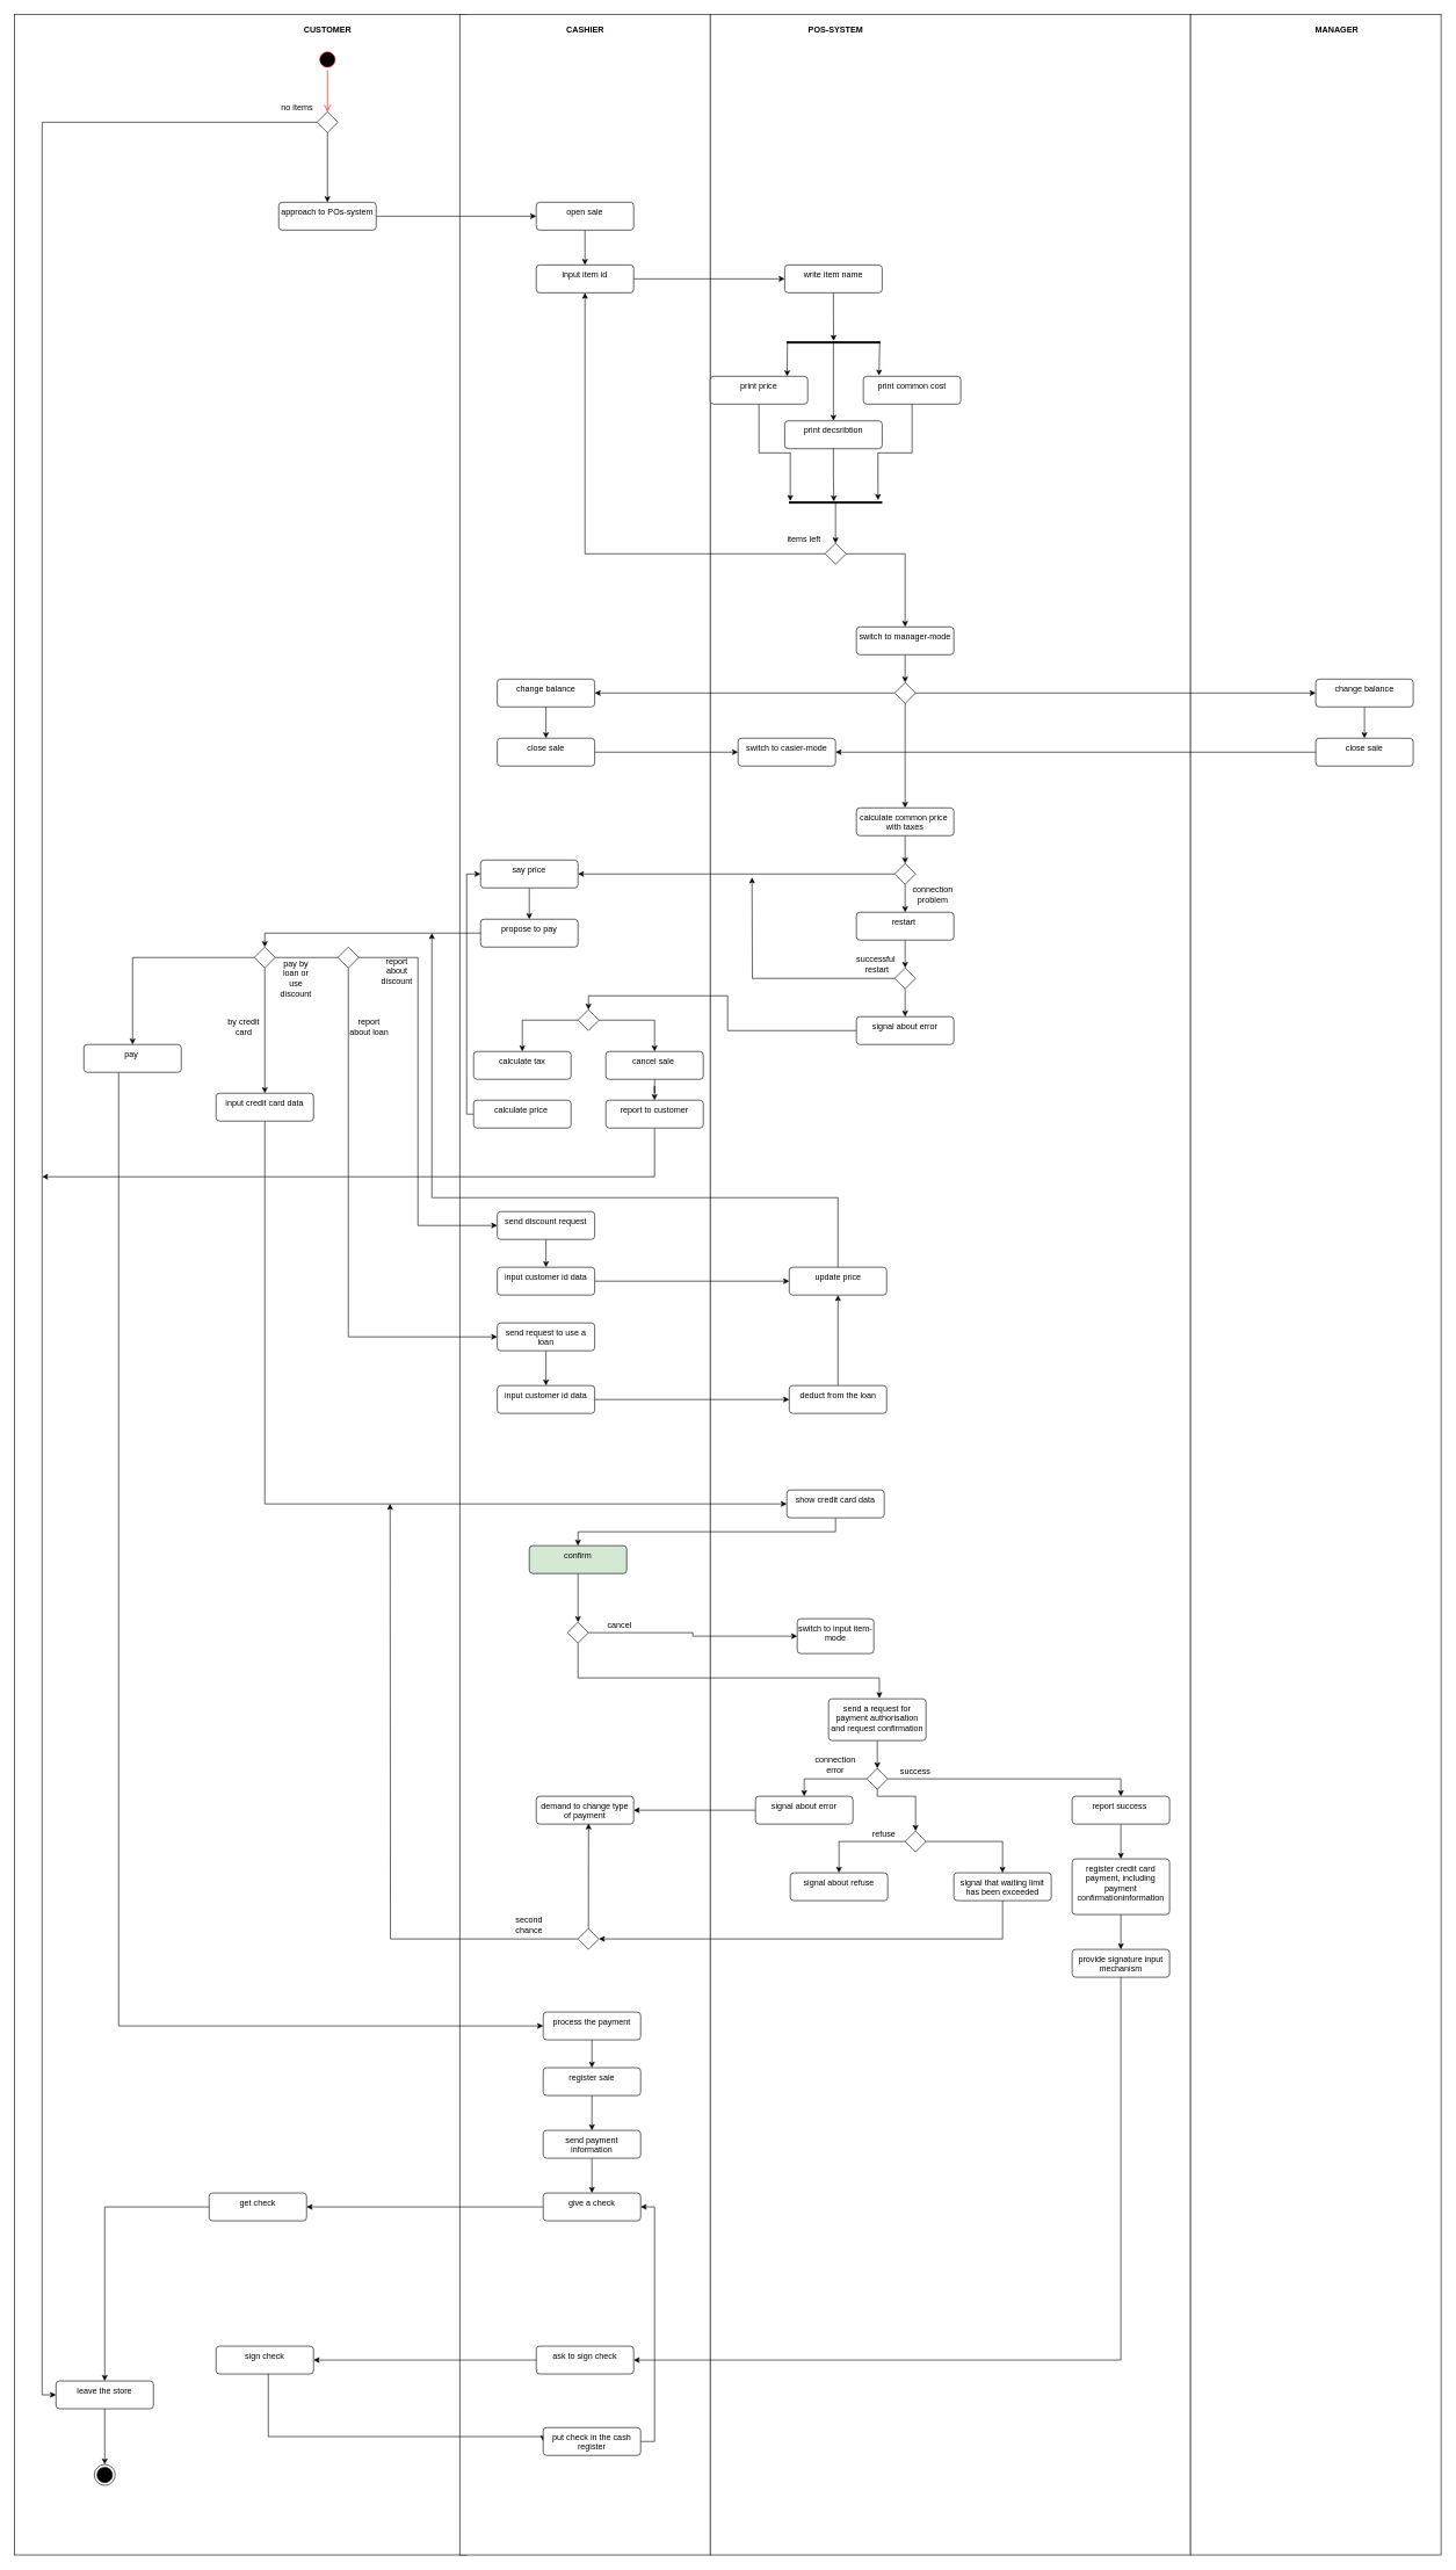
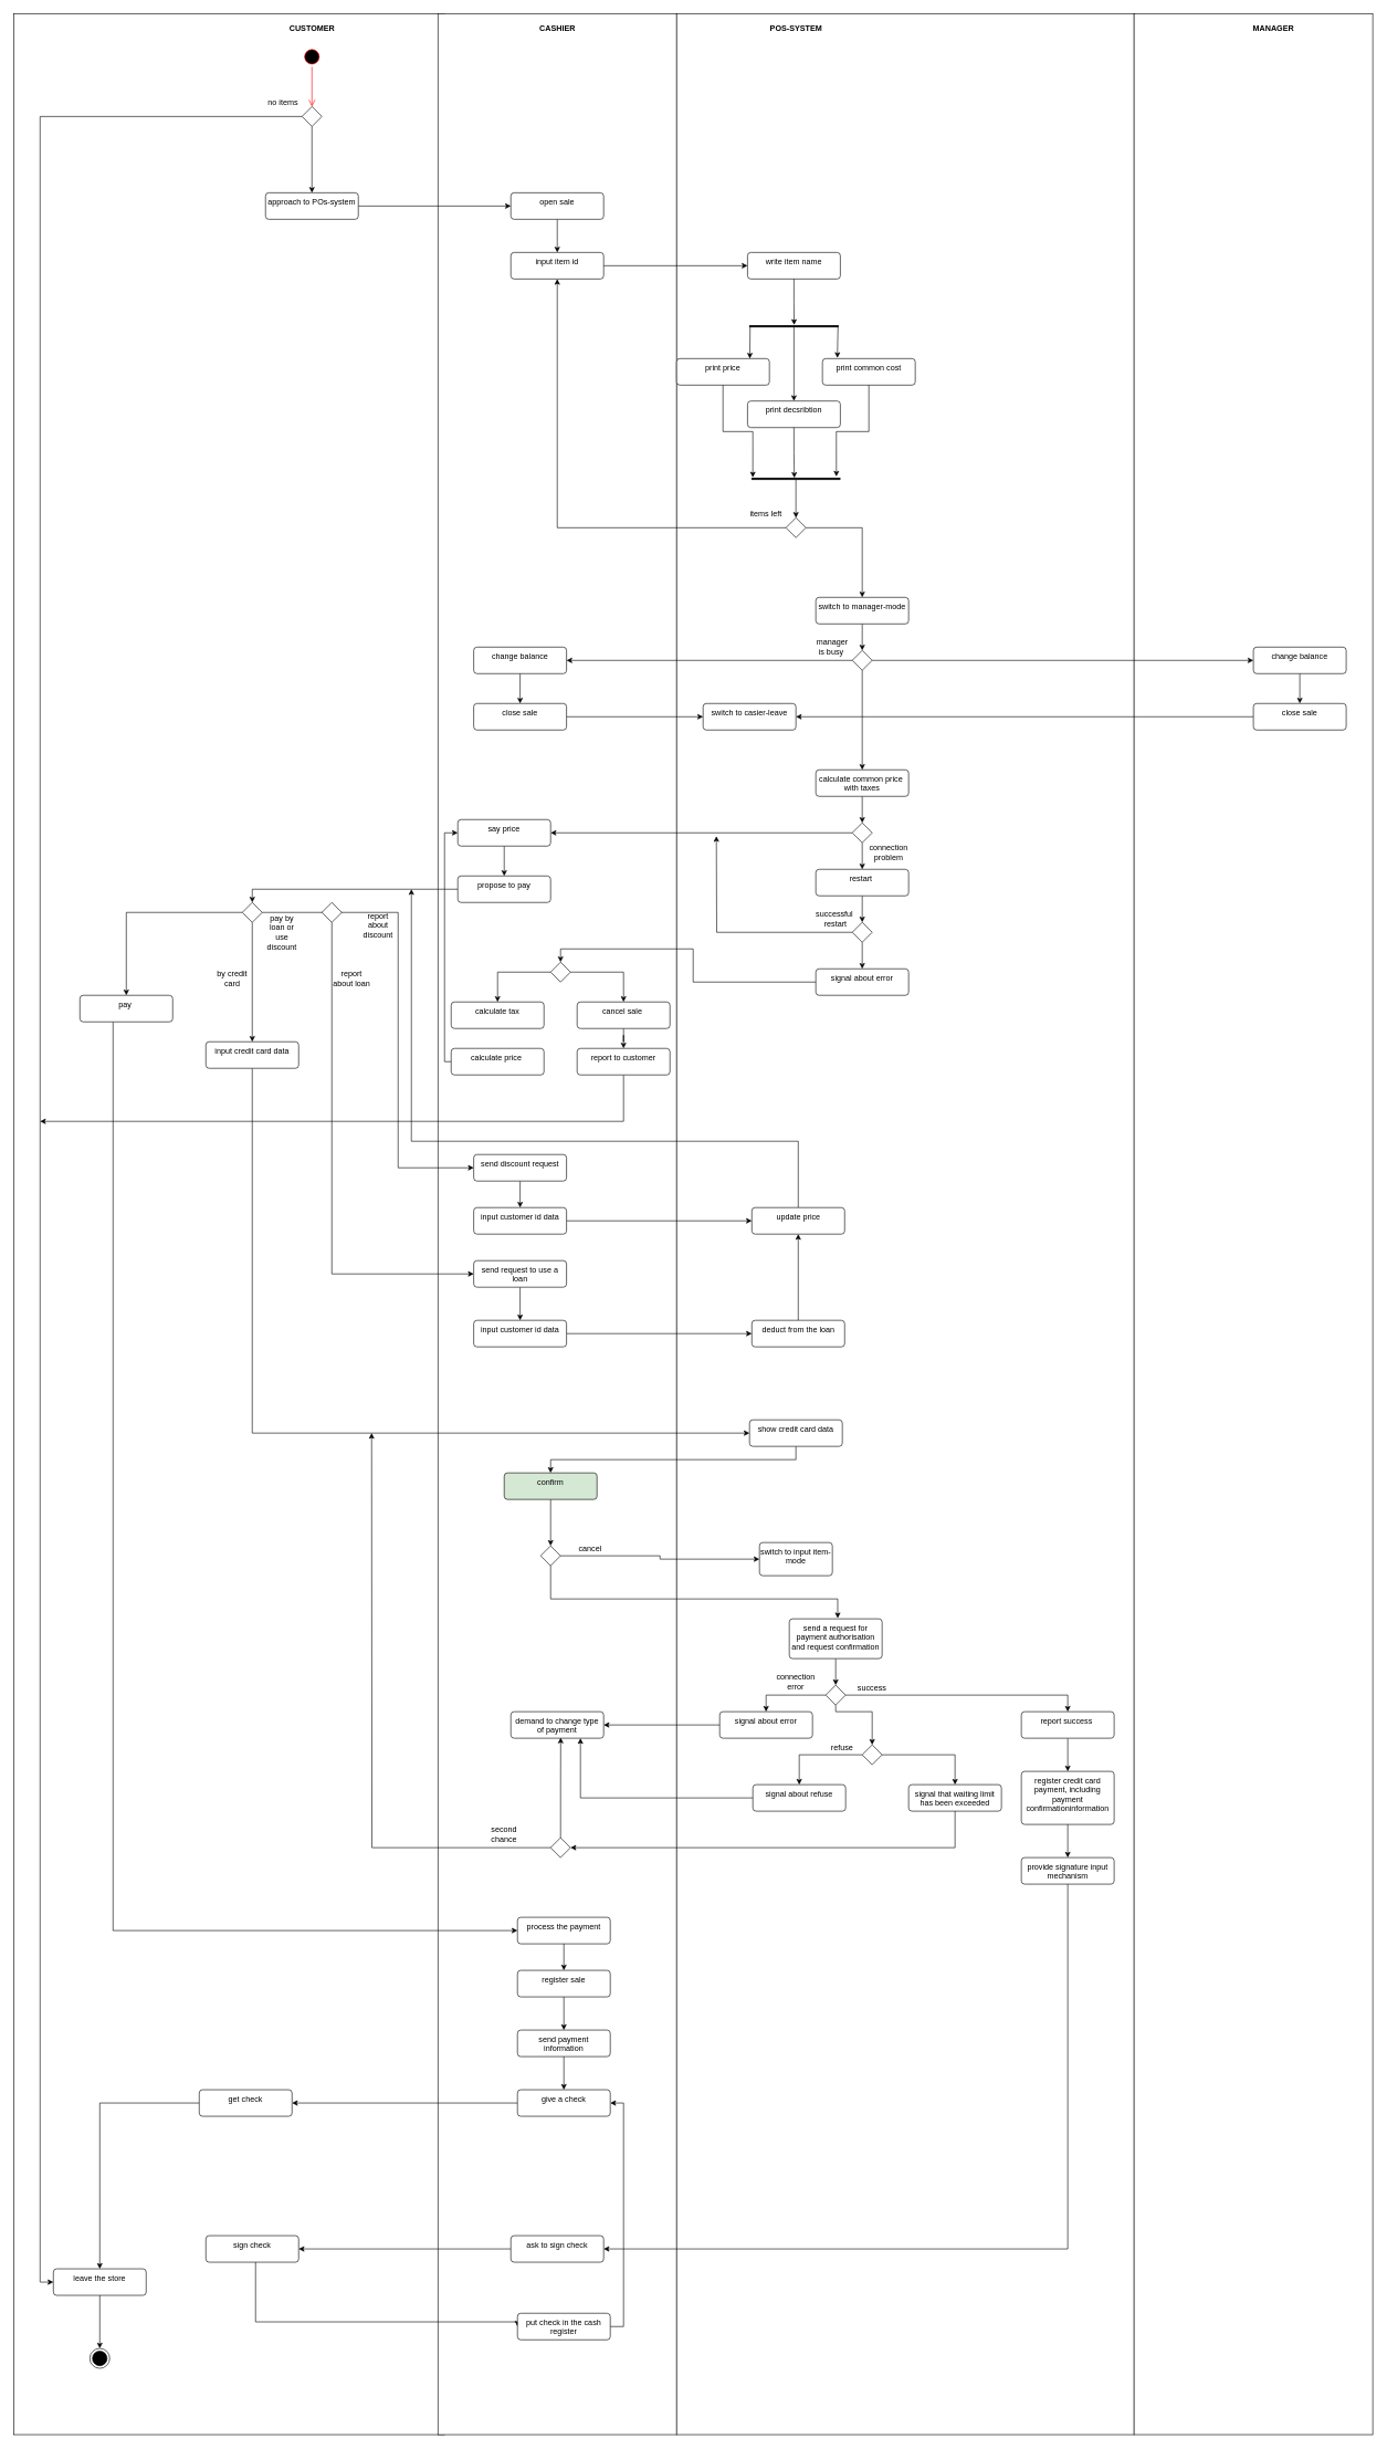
+ <mxCell id="47" value="manager is busy&amp;nbsp;" style="text;html=1;strokeColor=none;fillColor=none;align=center;verticalAlign=middle;whiteSpace=wrap;rounded=0;" vertex="1" parent="1"><mxGeometry x="1225" y="960" width="60" height="30" as="geometry" /></mxCell>
- <mxCell id="52" value="switch to casier-mode" style="html=1;align=center;verticalAlign=top;rounded=1;absoluteArcSize=1;arcSize=10;dashed=0;whiteSpace=wrap;" vertex="1" parent="1"><mxGeometry x="1060" y="1060" width="140" height="40" as="geometry" /></mxCell>
+ <mxCell id="52" value="switch to casier-leave" style="html=1;align=center;verticalAlign=top;rounded=1;absoluteArcSize=1;arcSize=10;dashed=0;whiteSpace=wrap;" vertex="1" parent="1"><mxGeometry x="1060" y="1060" width="140" height="40" as="geometry" /></mxCell>
+ <mxCell id="132" style="edgeStyle=orthogonalEdgeStyle;rounded=0;orthogonalLoop=1;jettySize=auto;html=1;entryX=0.75;entryY=1;entryDx=0;entryDy=0;" edge="1" parent="1" source="133" target="124"><mxGeometry relative="1" as="geometry" /></mxCell>
